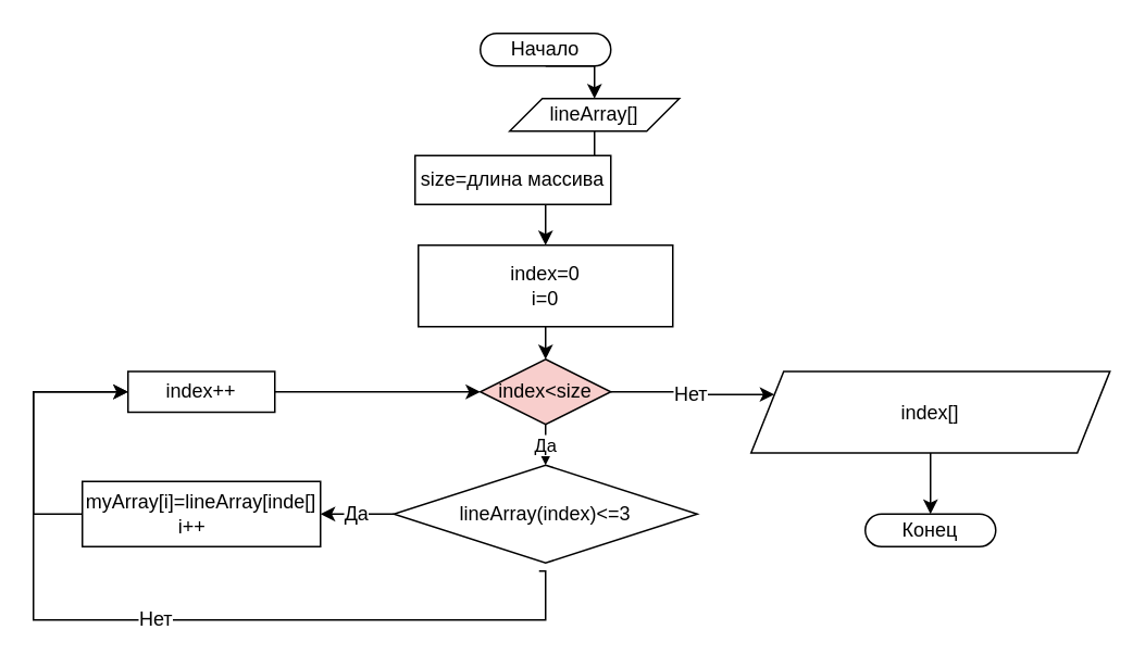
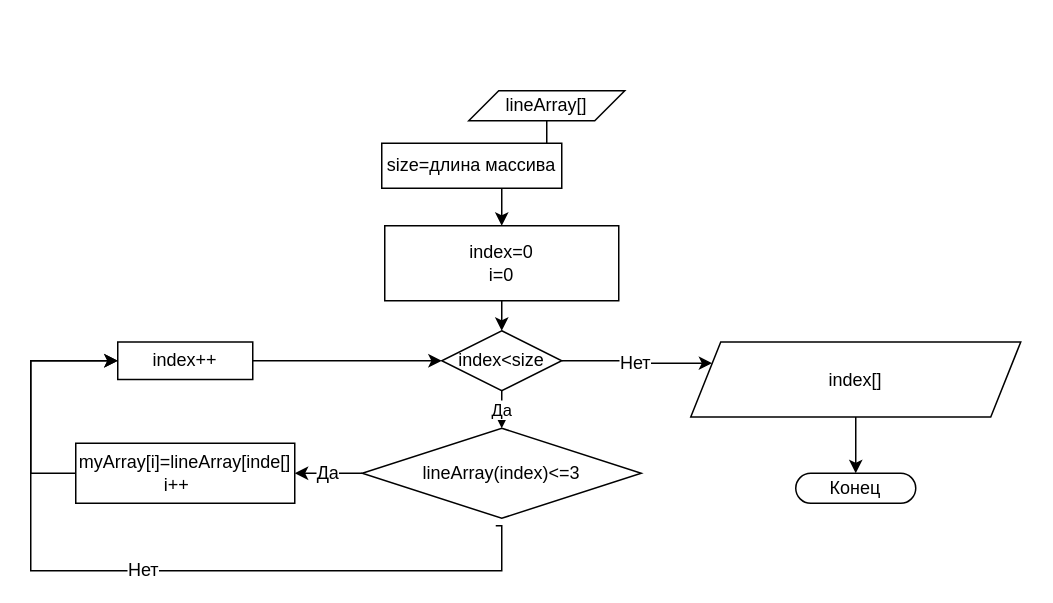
- <mxCell id="3" value="Начало" style="rounded=1;whiteSpace=wrap;html=1;arcSize=50;" vertex="1" parent="1"><mxGeometry x="294" y="20" width="80" height="20" as="geometry" /></mxCell>
- <mxCell id="2" style="edgeStyle=orthogonalEdgeStyle;rounded=0;orthogonalLoop=1;jettySize=auto;html=1;exitX=0.5;exitY=1;exitDx=0;exitDy=0;entryX=0.5;entryY=0;entryDx=0;entryDy=0;" edge="1" parent="1" source="3" target="5"><mxGeometry relative="1" as="geometry" /></mxCell>
- <mxCell id="12" value="index&amp;lt;size" style="rhombus;whiteSpace=wrap;html=1;fillColor=#f8cecc;" vertex="1" parent="1"><mxGeometry x="294" y="220" width="80" height="40" as="geometry" /></mxCell>
+ <mxCell id="12" value="index&amp;lt;size" style="rhombus;whiteSpace=wrap;html=1;" vertex="1" parent="1"><mxGeometry x="294" y="220" width="80" height="40" as="geometry" /></mxCell>
